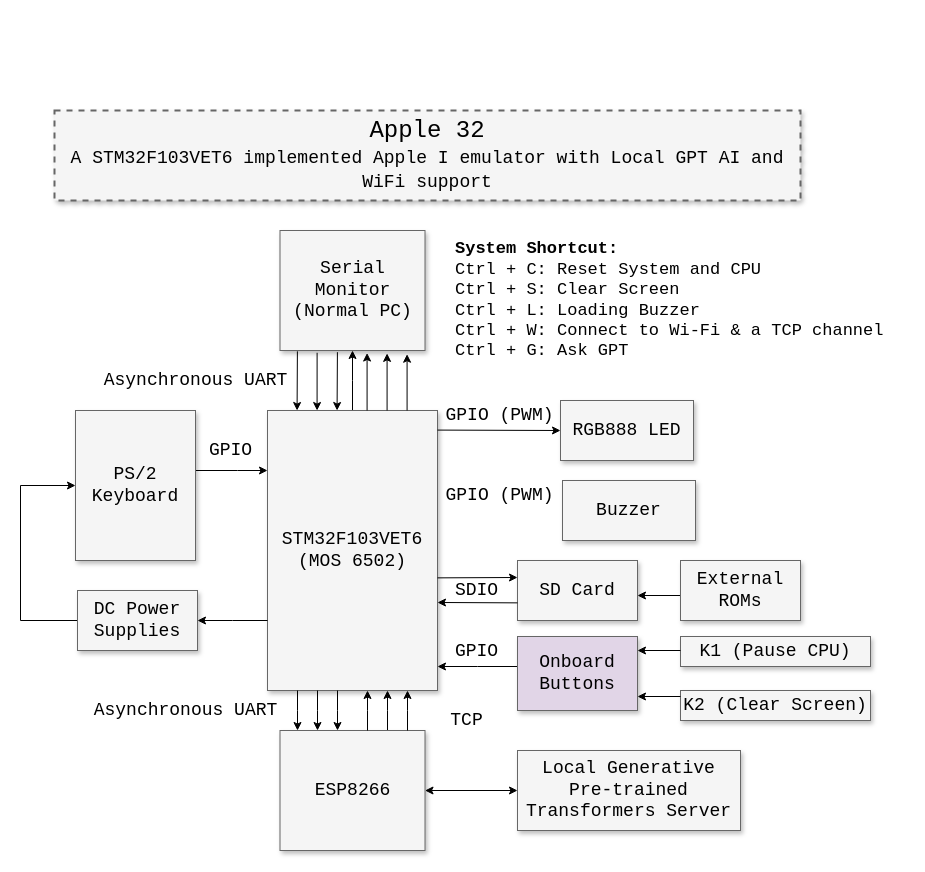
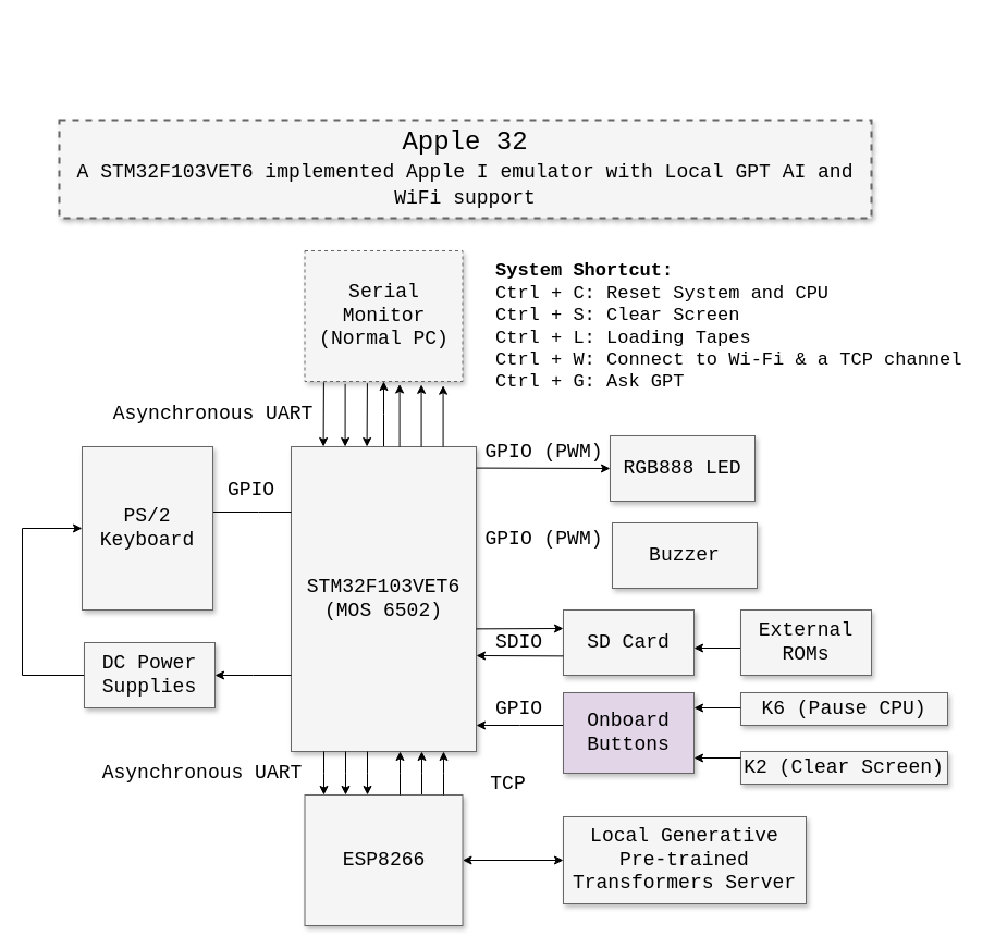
- <mxCell id="27" value="Serial Monitor&lt;br&gt;(Normal PC)" style="whiteSpace=wrap;html=1;shadow=1;fontSize=18;fillColor=#f5f5f5;strokeColor=#666666;fontFamily=Courier New;" parent="1" vertex="1"><mxGeometry x="279.5" y="230" width="145" height="120" as="geometry" /></mxCell>
+ <mxCell id="27" value="Serial Monitor&lt;br&gt;(Normal PC)" style="whiteSpace=wrap;html=1;shadow=1;fontSize=18;fillColor=#f5f5f5;strokeColor=#666666;fontFamily=Courier New;dashed=1;" parent="1" vertex="1"><mxGeometry x="279.5" y="230" width="145" height="120" as="geometry" /></mxCell>
- <mxCell id="48" value="&lt;font style=&quot;font-size: 17px;&quot;&gt;&lt;b class=&quot;fr-fix-ad3d301e&quot; style=&quot;font-size: 17px;&quot;&gt;System Shortcut:&lt;/b&gt;&lt;br style=&quot;font-size: 17px;&quot;&gt;Ctrl + C: Reset System and CPU&lt;br style=&quot;font-size: 17px;&quot;&gt;Ctrl + S:&amp;nbsp;Clear Screen&lt;font style=&quot;font-size: 17px;&quot;&gt;&lt;br style=&quot;font-size: 17px;&quot;&gt;&lt;/font&gt;Ctrl + L: Loading Buzzer&lt;br style=&quot;font-size: 17px;&quot;&gt;Ctrl + W: Connect to Wi-Fi &amp;amp; a TCP channel&lt;br style=&quot;font-size: 17px;&quot;&gt;Ctrl + G: Ask GPT&lt;/font&gt;" style="text;html=1;align=left;verticalAlign=middle;resizable=0;points=[];autosize=1;strokeColor=none;fillColor=none;fontFamily=Courier New;fontSize=17;" parent="1" vertex="1"><mxGeometry x="452.75" y="230" width="450" height="140" as="geometry" /></mxCell>
+ <mxCell id="48" value="&lt;font style=&quot;font-size: 17px;&quot;&gt;&lt;b class=&quot;fr-fix-ad3d301e&quot; style=&quot;font-size: 17px;&quot;&gt;System Shortcut:&lt;/b&gt;&lt;br style=&quot;font-size: 17px;&quot;&gt;Ctrl + C: Reset System and CPU&lt;br style=&quot;font-size: 17px;&quot;&gt;Ctrl + S:&amp;nbsp;Clear Screen&lt;font style=&quot;font-size: 17px;&quot;&gt;&lt;br style=&quot;font-size: 17px;&quot;&gt;&lt;/font&gt;Ctrl + L: Loading Tapes&lt;br style=&quot;font-size: 17px;&quot;&gt;Ctrl + W: Connect to Wi-Fi &amp;amp; a TCP channel&lt;br style=&quot;font-size: 17px;&quot;&gt;Ctrl + G: Ask GPT&lt;/font&gt;" style="text;html=1;align=left;verticalAlign=middle;resizable=0;points=[];autosize=1;strokeColor=none;fillColor=none;fontFamily=Courier New;fontSize=17;" parent="1" vertex="1"><mxGeometry x="452.75" y="230" width="450" height="140" as="geometry" /></mxCell>
- <mxCell id="9" style="edgeStyle=elbowEdgeStyle;rounded=0;html=1;startArrow=none;startFill=0;jettySize=auto;orthogonalLoop=1;fontSize=18;elbow=vertical;fontFamily=Courier New;" parent="1" source="10" target="5" edge="1"><mxGeometry relative="1" as="geometry"><Array as="points"><mxPoint x="237" y="470" /></Array></mxGeometry></mxCell>
+ <mxCell id="9" style="edgeStyle=elbowEdgeStyle;rounded=0;html=1;startArrow=none;startFill=0;jettySize=auto;orthogonalLoop=1;fontSize=18;elbow=vertical;fontFamily=Courier New;endArrow=none;" parent="1" source="10" target="5" edge="1"><mxGeometry relative="1" as="geometry"><Array as="points"><mxPoint x="237" y="470" /></Array></mxGeometry></mxCell>
- <mxCell id="40" value="K1 (Pause CPU)" style="whiteSpace=wrap;html=1;shadow=1;fontSize=18;fillColor=#f5f5f5;strokeColor=#666666;fontFamily=Courier New;" parent="1" vertex="1"><mxGeometry x="680" y="636" width="190" height="30" as="geometry" /></mxCell>
+ <mxCell id="40" value="K6 (Pause CPU)" style="whiteSpace=wrap;html=1;shadow=1;fontSize=18;fillColor=#f5f5f5;strokeColor=#666666;fontFamily=Courier New;" parent="1" vertex="1"><mxGeometry x="680" y="636" width="190" height="30" as="geometry" /></mxCell>
